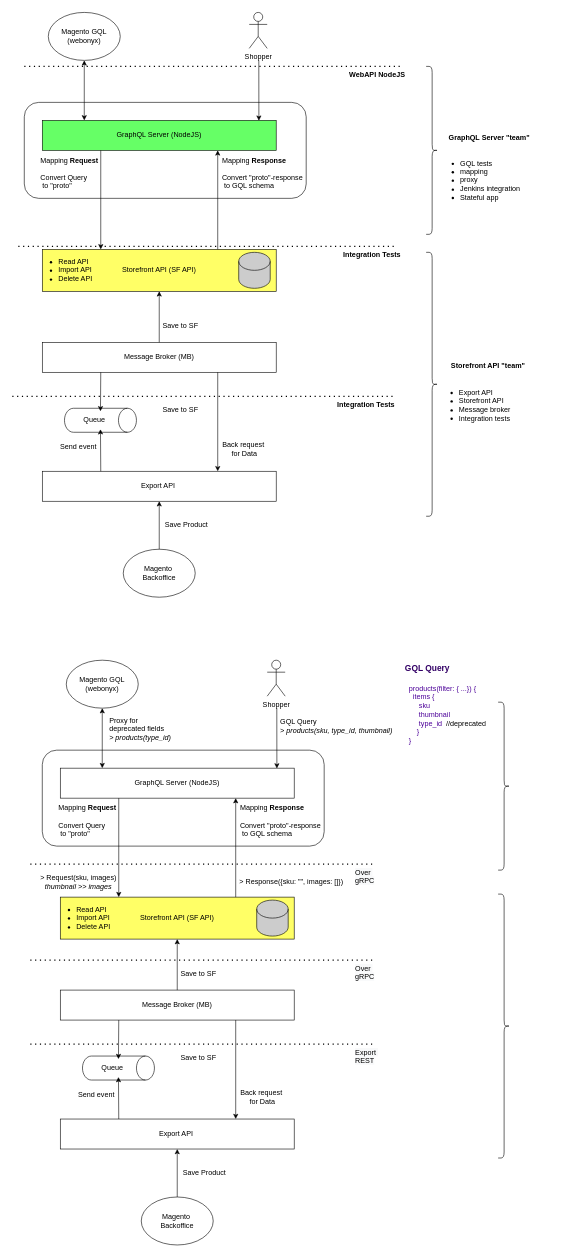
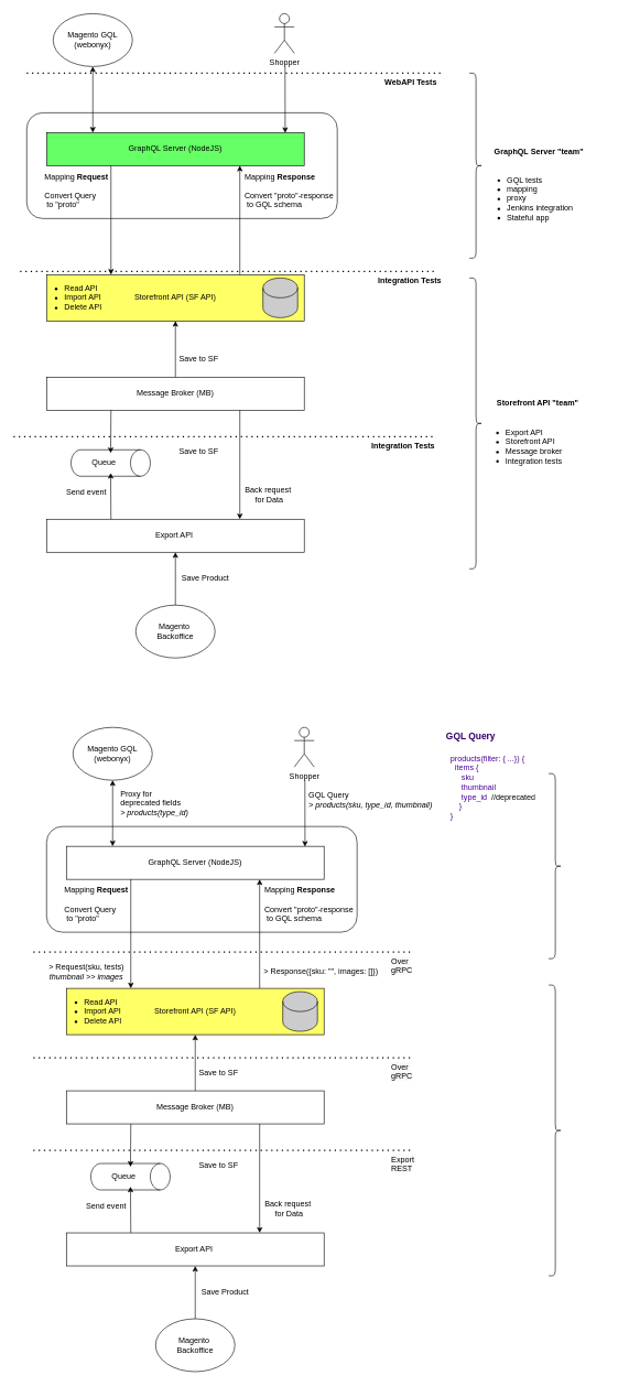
- <mxCell id="88" value="&lt;font face=&quot;helvetica&quot;&gt;&lt;b&gt;WebAPI NodeJS&lt;/b&gt;&lt;/font&gt;" style="text;whiteSpace=wrap;html=1;" vertex="1" parent="1"><mxGeometry x="580" y="110" width="120" height="40" as="geometry" /></mxCell>
+ <mxCell id="88" value="&lt;font face=&quot;helvetica&quot;&gt;&lt;b&gt;WebAPI Tests&lt;/b&gt;&lt;/font&gt;" style="text;whiteSpace=wrap;html=1;" vertex="1" parent="1"><mxGeometry x="580" y="110" width="120" height="40" as="geometry" /></mxCell>
- <mxCell id="30" value="&amp;gt; Request(sku, images)&lt;br&gt;&lt;i style=&quot;text-align: left&quot;&gt;thumbnail &amp;gt;&amp;gt; images&lt;/i&gt;" style="text;html=1;align=center;verticalAlign=middle;resizable=0;points=[];autosize=1;" parent="27" vertex="1"><mxGeometry x="10" y="15.0" width="140" height="30" as="geometry" /></mxCell>
+ <mxCell id="30" value="&amp;gt; Request(sku, tests)&lt;br&gt;&lt;i style=&quot;text-align: left&quot;&gt;thumbnail &amp;gt;&amp;gt; images&lt;/i&gt;" style="text;html=1;align=center;verticalAlign=middle;resizable=0;points=[];autosize=1;" parent="27" vertex="1"><mxGeometry x="10" y="15.0" width="140" height="30" as="geometry" /></mxCell>
